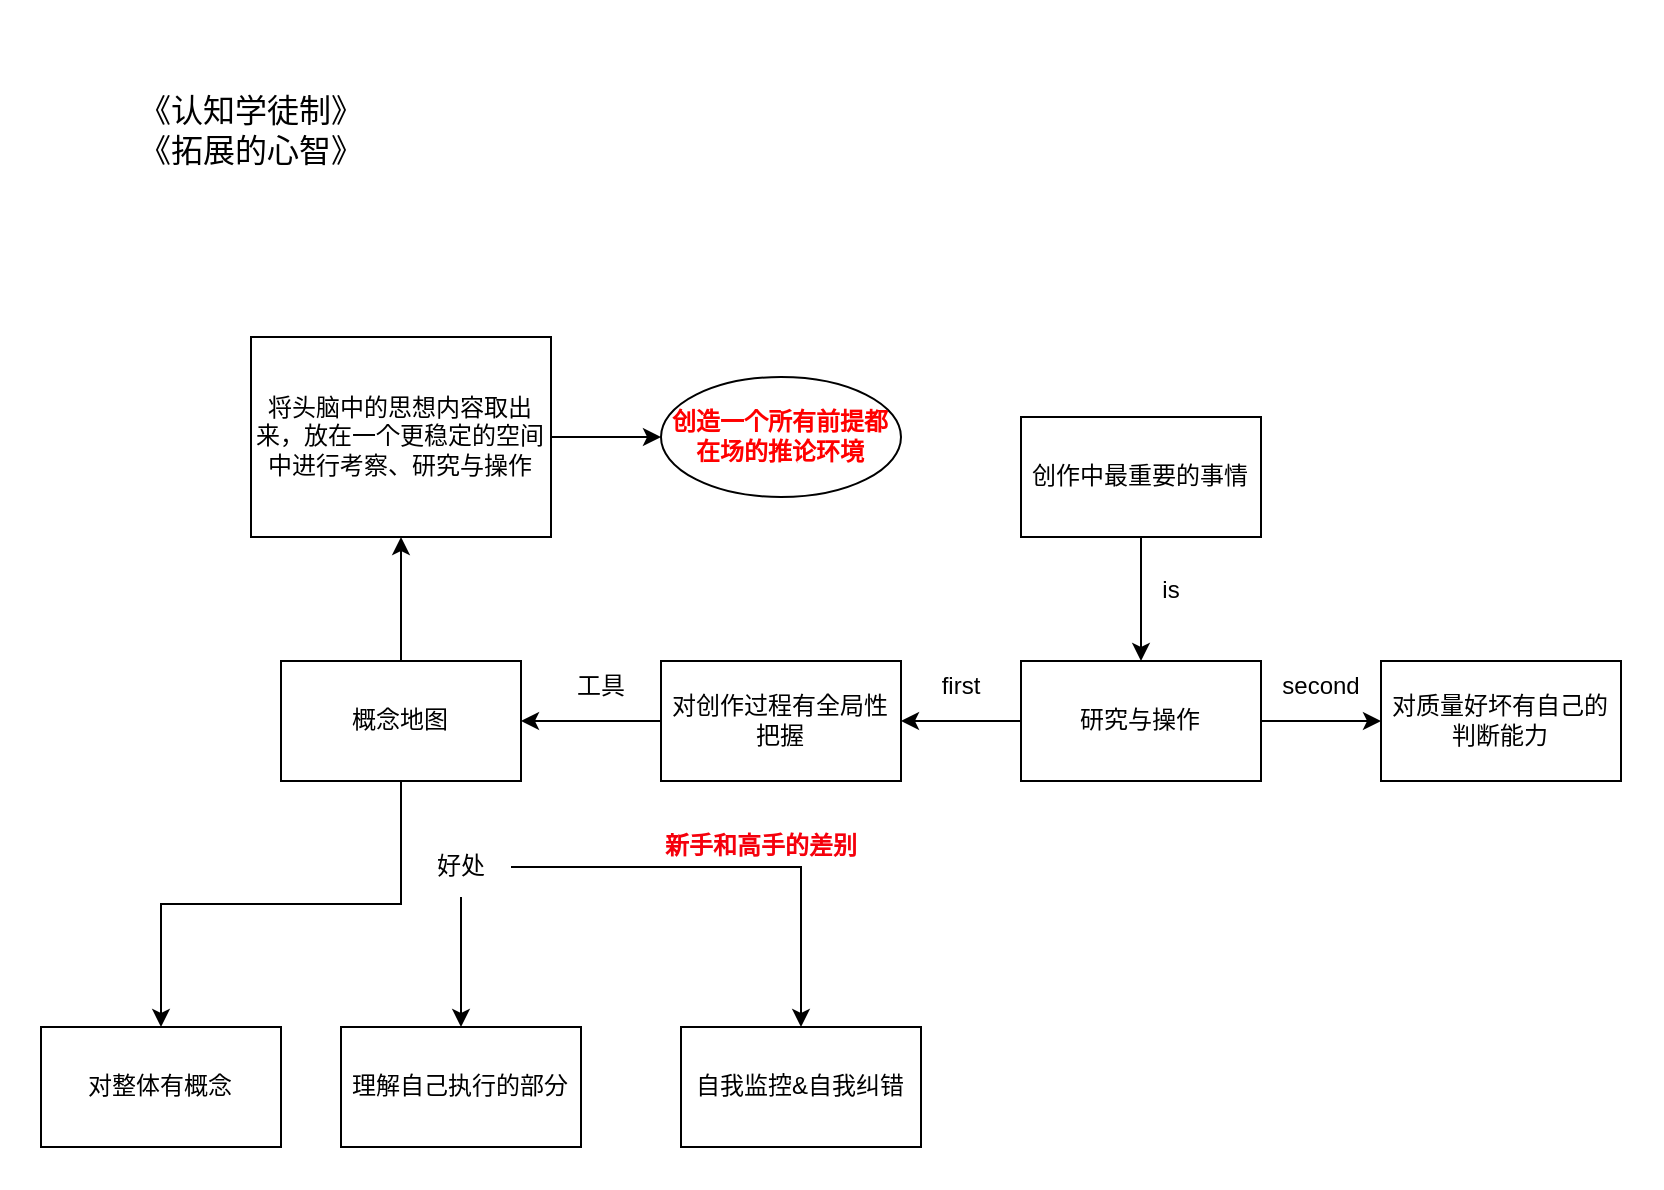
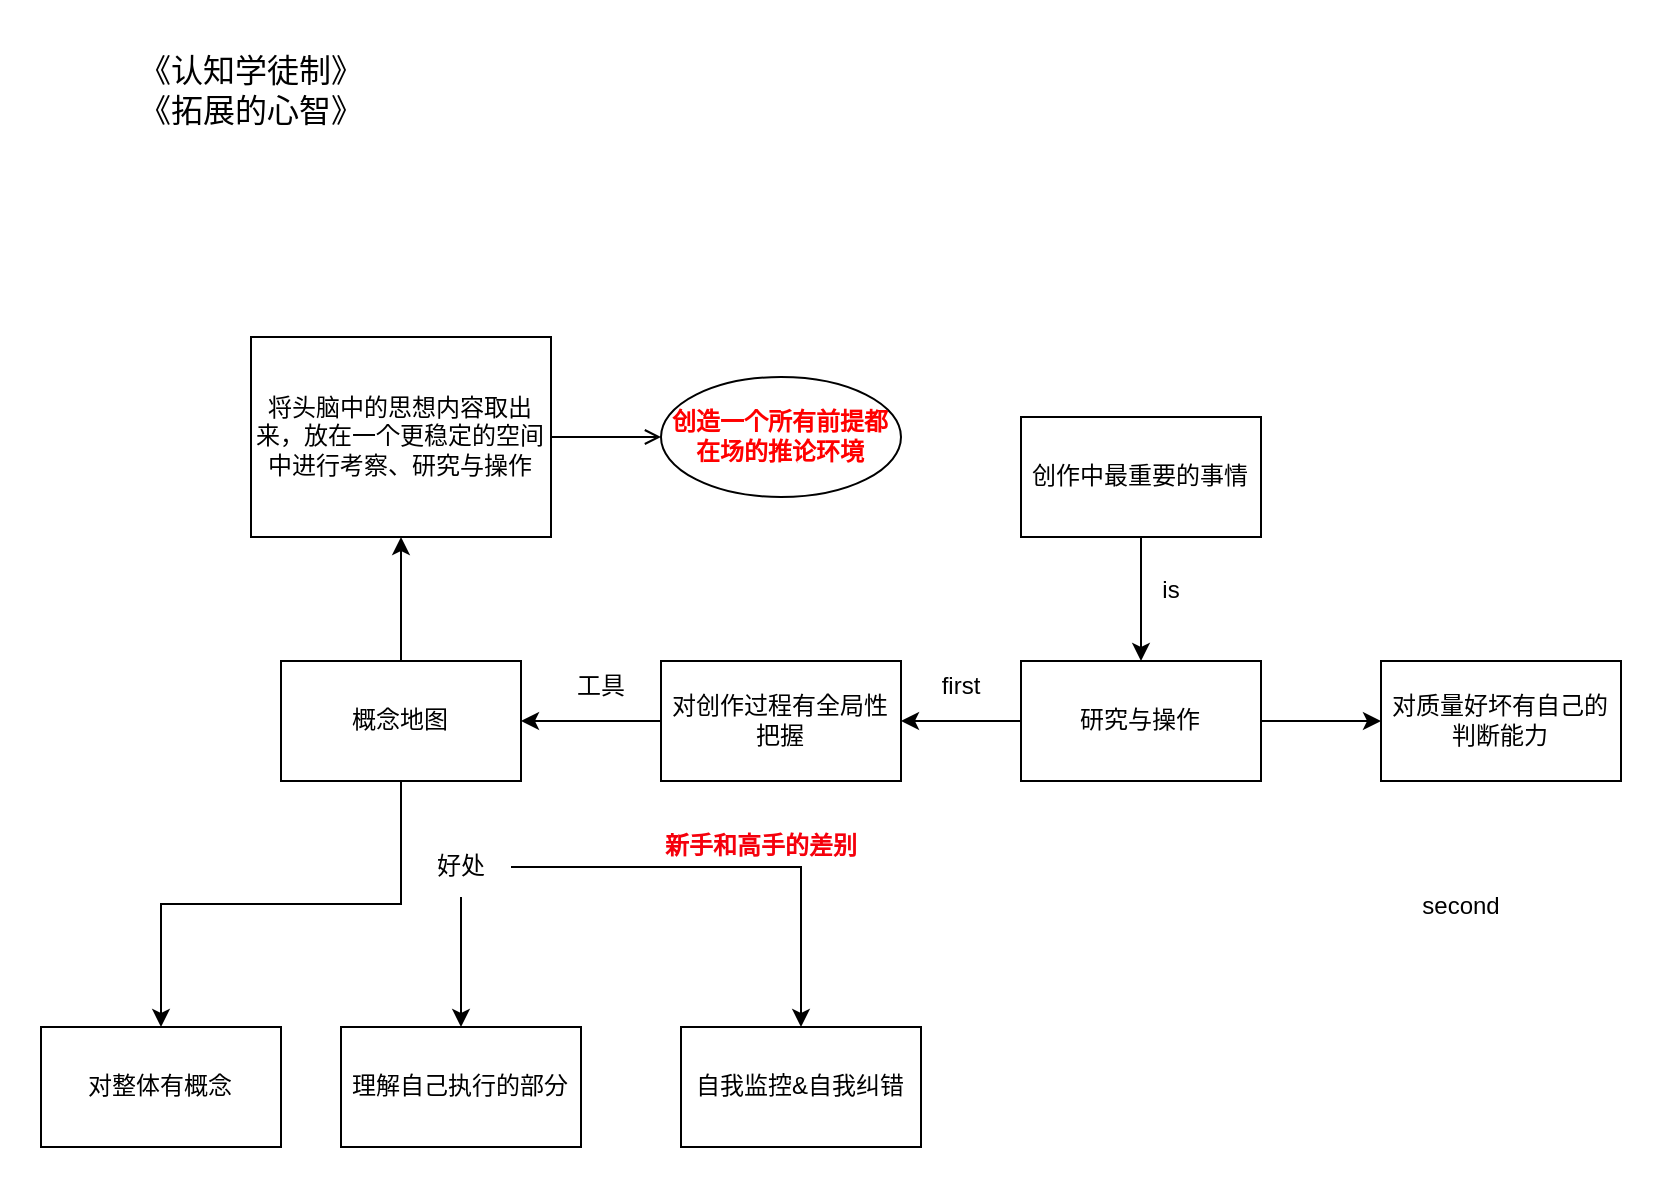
- <mxCell id="26" value="《认知学徒制》&lt;br style=&quot;font-size: 16px;&quot;&gt;《拓展的心智》" style="text;html=1;align=center;verticalAlign=middle;resizable=0;points=[];autosize=1;strokeColor=none;fillColor=none;fontSize=16;" vertex="1" parent="1"><mxGeometry x="55" y="40" width="140" height="50" as="geometry" /></mxCell>
+ <mxCell id="26" value="《认知学徒制》&lt;br style=&quot;font-size: 16px;&quot;&gt;《拓展的心智》" style="text;html=1;align=center;verticalAlign=middle;resizable=0;points=[];autosize=1;strokeColor=none;fillColor=none;fontSize=16;" vertex="1" parent="1"><mxGeometry x="55" y="20" width="140" height="50" as="geometry" /></mxCell>
- <mxCell id="24" value="" style="edgeStyle=orthogonalEdgeStyle;rounded=0;orthogonalLoop=1;jettySize=auto;html=1;" edge="1" parent="1" source="25" target="27"><mxGeometry relative="1" as="geometry" /></mxCell>
+ <mxCell id="24" value="" style="edgeStyle=orthogonalEdgeStyle;rounded=0;orthogonalLoop=1;jettySize=auto;html=1;endArrow=open;" edge="1" parent="1" source="25" target="27"><mxGeometry relative="1" as="geometry" /></mxCell>
- <mxCell id="12" value="second" style="text;html=1;align=center;verticalAlign=middle;resizable=0;points=[];autosize=1;strokeColor=none;fillColor=none;" vertex="1" parent="1"><mxGeometry x="630" y="328" width="60" height="30" as="geometry" /></mxCell>
+ <mxCell id="12" value="second" style="text;html=1;align=center;verticalAlign=middle;resizable=0;points=[];autosize=1;strokeColor=none;fillColor=none;" vertex="1" parent="1"><mxGeometry x="700" y="438" width="60" height="30" as="geometry" /></mxCell>
